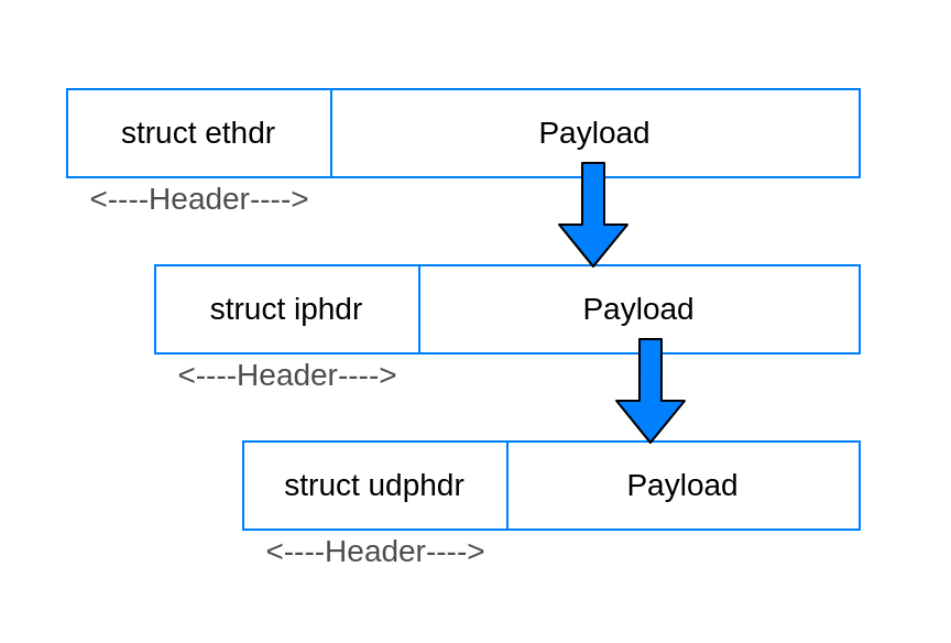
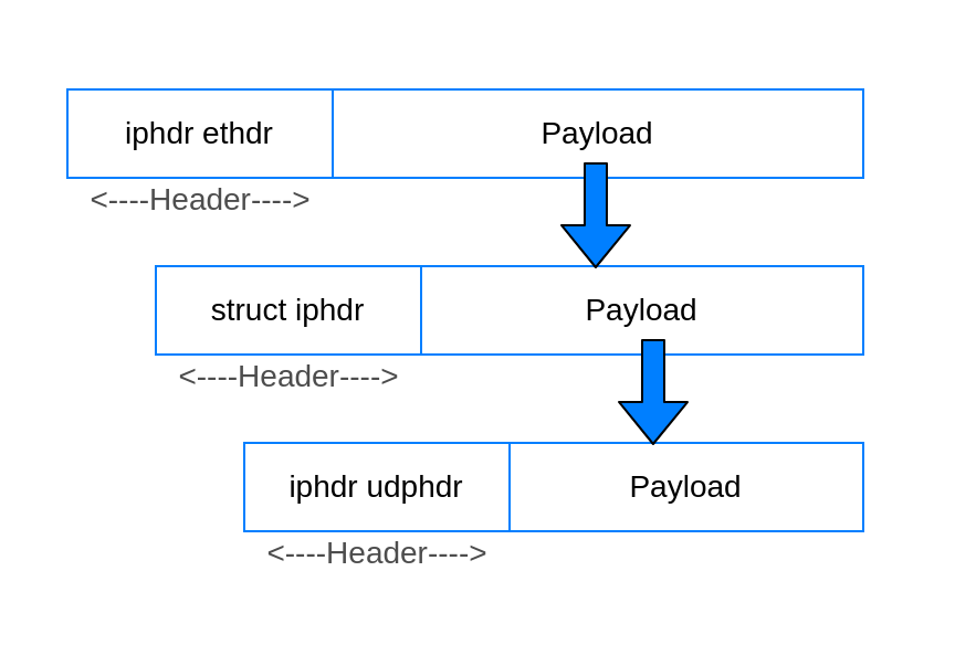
- <mxCell id="8" value="&lt;font color=&quot;#000000&quot;&gt;struct ethdr&lt;/font&gt;" style="rounded=0;whiteSpace=wrap;html=1;fontSize=14;fillColor=none;strokeColor=#007FFF;" parent="1" vertex="1"><mxGeometry x="30" y="40" width="120" height="40" as="geometry" /></mxCell>
+ <mxCell id="8" value="&lt;font color=&quot;#000000&quot;&gt;iphdr ethdr&lt;/font&gt;" style="rounded=0;whiteSpace=wrap;html=1;fontSize=14;fillColor=none;strokeColor=#007FFF;" parent="1" vertex="1"><mxGeometry x="30" y="40" width="120" height="40" as="geometry" /></mxCell>
- <mxCell id="3" value="&lt;font style=&quot;font-size: 14px&quot; color=&quot;#000000&quot;&gt;struct udphdr&lt;/font&gt;" style="rounded=0;whiteSpace=wrap;html=1;fillColor=none;strokeColor=#007FFF;" parent="1" vertex="1"><mxGeometry x="110" y="200" width="120" height="40" as="geometry" /></mxCell>
+ <mxCell id="3" value="&lt;font style=&quot;font-size: 14px&quot; color=&quot;#000000&quot;&gt;iphdr udphdr&lt;/font&gt;" style="rounded=0;whiteSpace=wrap;html=1;fillColor=none;strokeColor=#007FFF;" parent="1" vertex="1"><mxGeometry x="110" y="200" width="120" height="40" as="geometry" /></mxCell>
